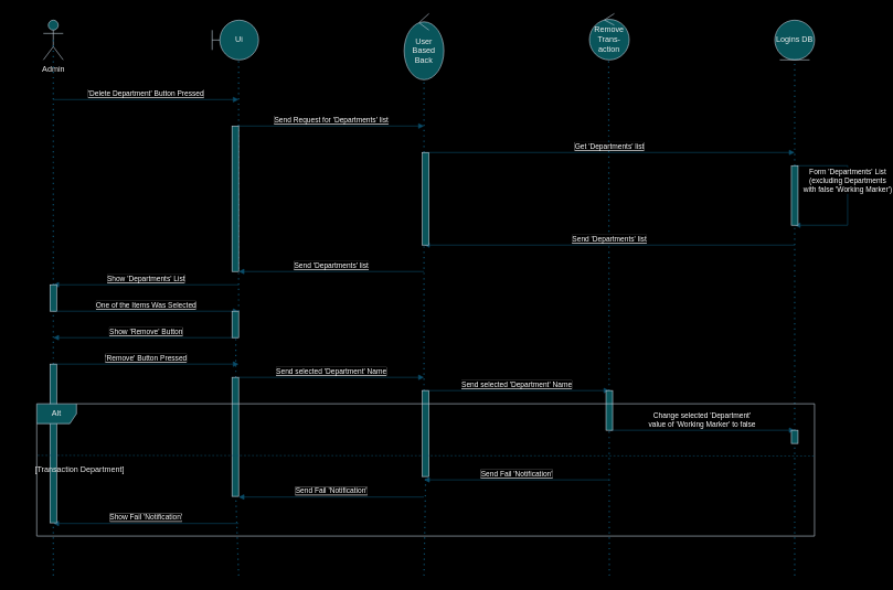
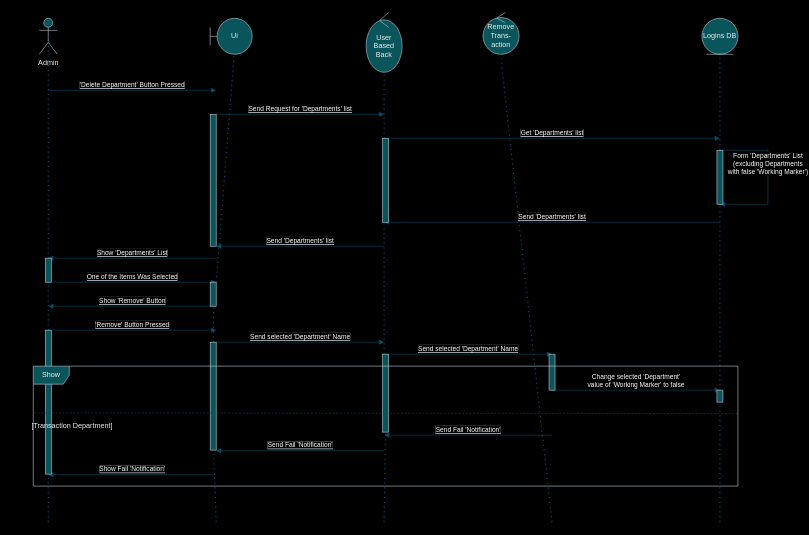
- <mxCell id="5" value="Remove Trans-action" style="ellipse;shape=umlControl;whiteSpace=wrap;html=1;strokeColor=#BAC8D3;fontColor=#EEEEEE;fillColor=#09555B;" vertex="1" parent="1"><mxGeometry x="890" y="20" width="60" height="70" as="geometry" /></mxCell>
+ <mxCell id="5" value="Remove Trans-action" style="ellipse;shape=umlControl;whiteSpace=wrap;html=1;strokeColor=#BAC8D3;fontColor=#EEEEEE;fillColor=#09555B;" vertex="1" parent="1"><mxGeometry x="805" y="20" width="60" height="70" as="geometry" /></mxCell>
- <mxCell id="3" value="Ui" style="shape=umlBoundary;whiteSpace=wrap;html=1;strokeColor=#BAC8D3;fontColor=#EEEEEE;fillColor=#09555B;" vertex="1" parent="1"><mxGeometry x="320" y="30" width="70" height="60" as="geometry" /></mxCell>
+ <mxCell id="3" value="Ui" style="shape=umlBoundary;whiteSpace=wrap;html=1;strokeColor=#BAC8D3;fontColor=#EEEEEE;fillColor=#09555B;" vertex="1" parent="1"><mxGeometry x="350" y="30" width="70" height="60" as="geometry" /></mxCell>
- <mxCell id="45" value="Alt" style="shape=umlFrame;whiteSpace=wrap;html=1;pointerEvents=0;strokeColor=#BAC8D3;fontColor=#EEEEEE;fillColor=#09555B;" vertex="1" parent="1"><mxGeometry x="55" y="610" width="1175" height="200" as="geometry" /></mxCell>
+ <mxCell id="45" value="Show" style="shape=umlFrame;whiteSpace=wrap;html=1;pointerEvents=0;strokeColor=#BAC8D3;fontColor=#EEEEEE;fillColor=#09555B;" vertex="1" parent="1"><mxGeometry x="55" y="610" width="1175" height="200" as="geometry" /></mxCell>
